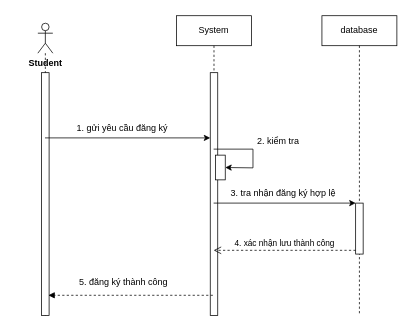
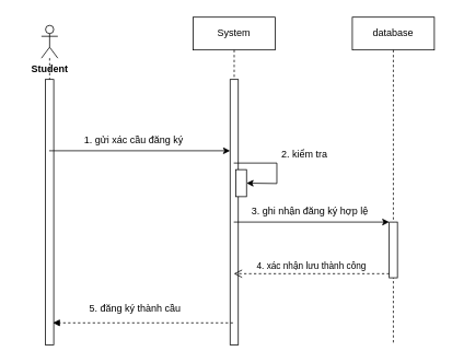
- <mxCell id="9" value="&amp;nbsp;1. gửi yêu cầu đăng ký" style="text;html=1;whiteSpace=wrap;strokeColor=none;fillColor=none;align=center;verticalAlign=middle;rounded=0;" vertex="1" parent="1"><mxGeometry x="73" y="155" width="176" height="30" as="geometry" /></mxCell>
+ <mxCell id="9" value="&amp;nbsp;1. gửi xác cầu đăng ký" style="text;html=1;whiteSpace=wrap;strokeColor=none;fillColor=none;align=center;verticalAlign=middle;rounded=0;" vertex="1" parent="1"><mxGeometry x="73" y="155" width="176" height="30" as="geometry" /></mxCell>
- <mxCell id="16" value="3. tra nhận đăng ký hợp lệ" style="text;html=1;whiteSpace=wrap;strokeColor=none;fillColor=none;align=center;verticalAlign=middle;rounded=0;" vertex="1" parent="1"><mxGeometry x="287" y="242" width="181" height="30" as="geometry" /></mxCell>
+ <mxCell id="16" value="3. ghi nhận đăng ký hợp lệ" style="text;html=1;whiteSpace=wrap;strokeColor=none;fillColor=none;align=center;verticalAlign=middle;rounded=0;" vertex="1" parent="1"><mxGeometry x="287" y="242" width="181" height="30" as="geometry" /></mxCell>
- <mxCell id="18" value="5. đăng ký thành công" style="text;html=1;whiteSpace=wrap;strokeColor=none;fillColor=none;align=center;verticalAlign=middle;rounded=0;" vertex="1" parent="1"><mxGeometry x="70" y="361" width="189" height="30" as="geometry" /></mxCell>
+ <mxCell id="18" value="5. đăng ký thành cầu" style="text;html=1;whiteSpace=wrap;strokeColor=none;fillColor=none;align=center;verticalAlign=middle;rounded=0;" vertex="1" parent="1"><mxGeometry x="70" y="361" width="189" height="30" as="geometry" /></mxCell>
